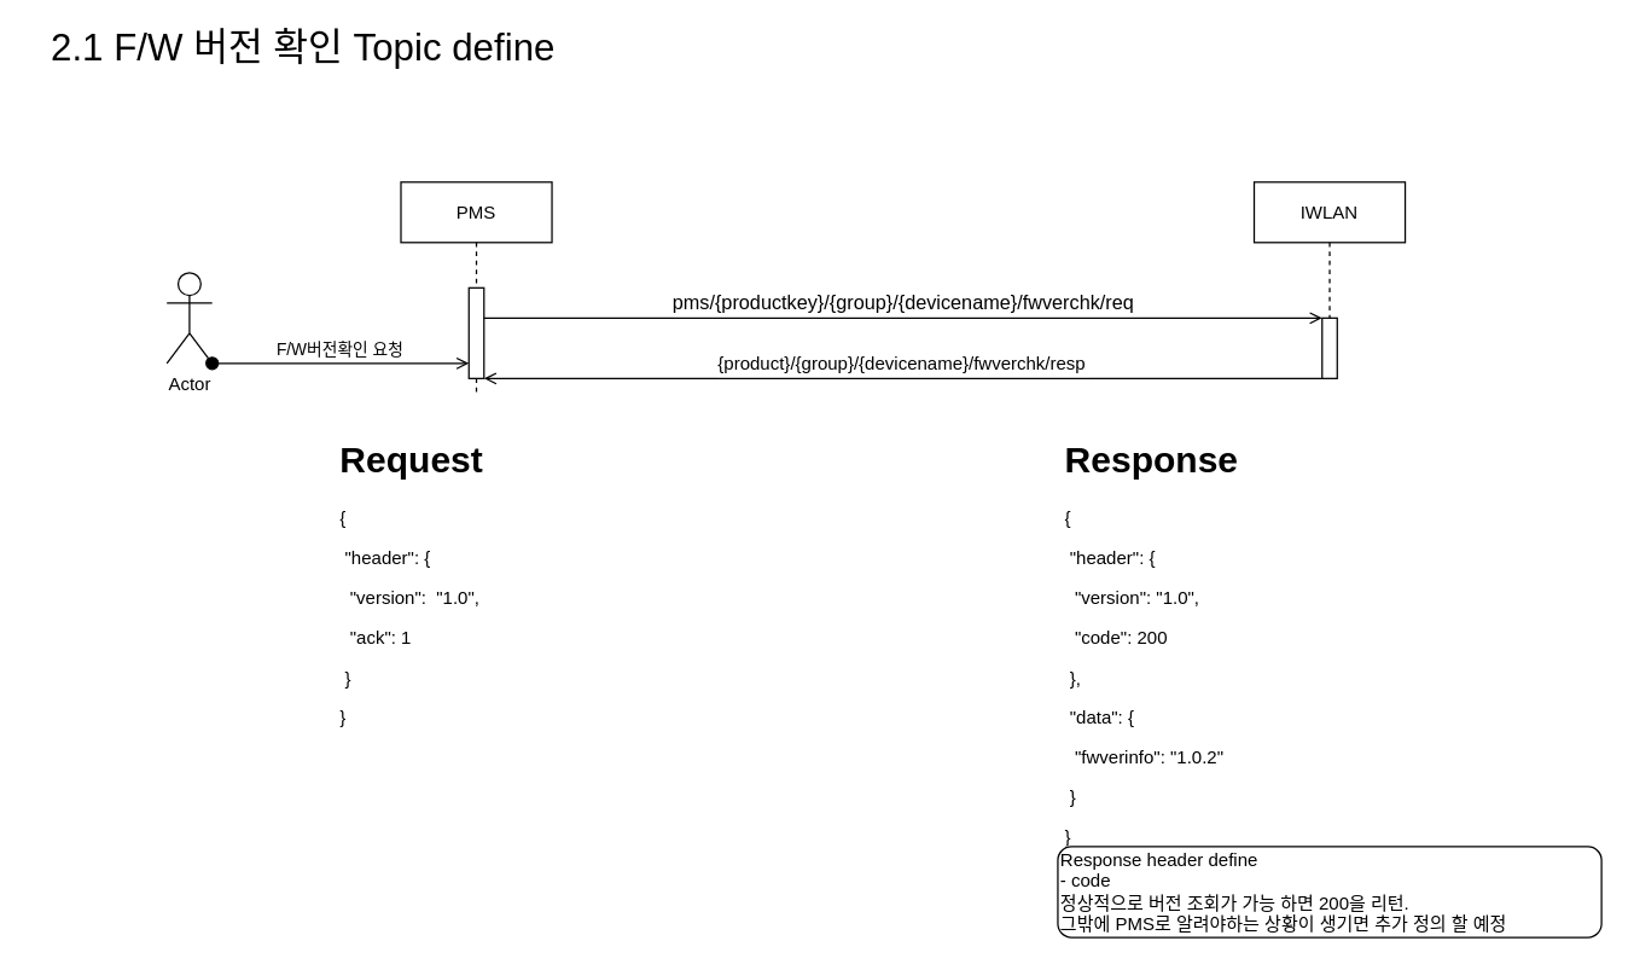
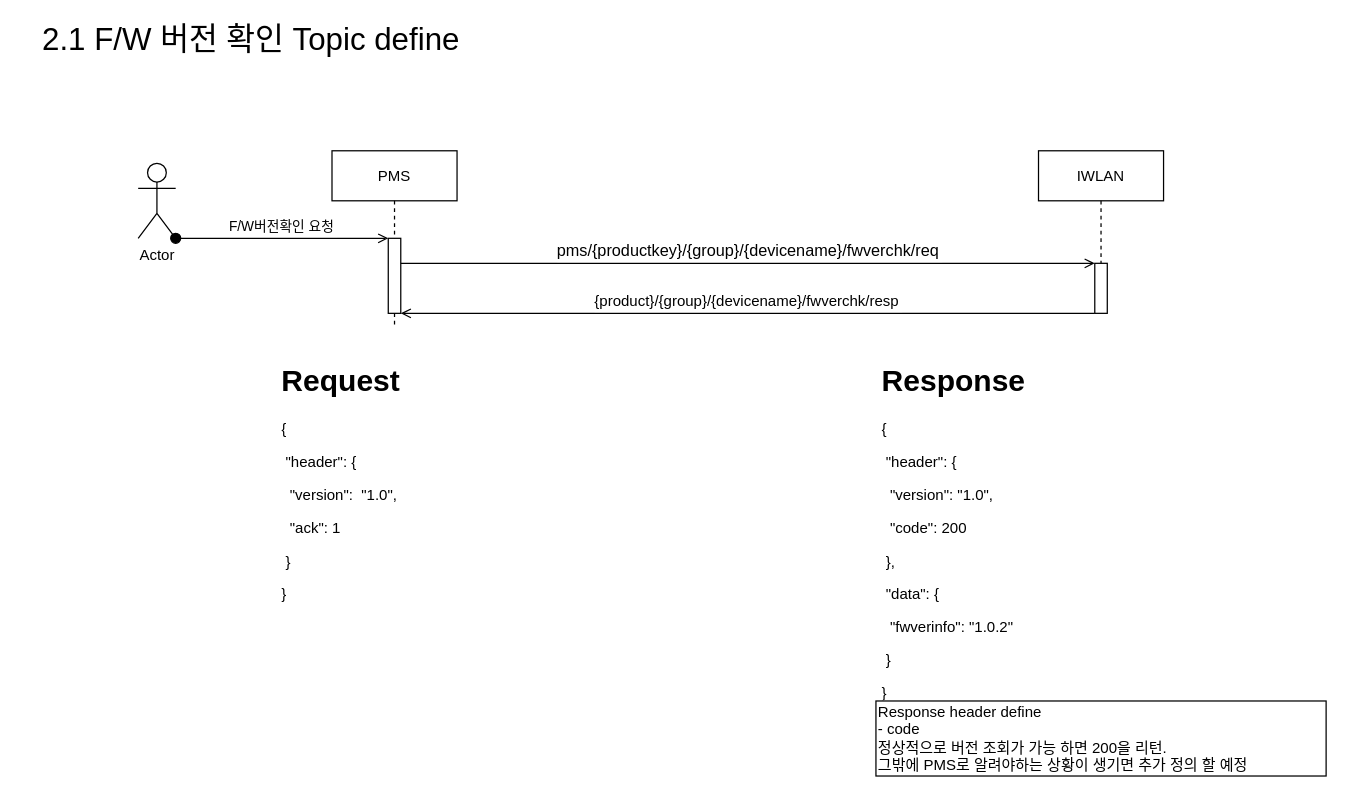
- <mxCell id="6" value="Actor" style="shape=umlActor;verticalLabelPosition=bottom;verticalAlign=top;html=1;outlineConnect=0;" parent="1" vertex="1"><mxGeometry x="110" y="180" width="30" height="60" as="geometry" /></mxCell>
+ <mxCell id="6" value="Actor" style="shape=umlActor;verticalLabelPosition=bottom;verticalAlign=top;html=1;outlineConnect=0;" parent="1" vertex="1"><mxGeometry x="110" y="130" width="30" height="60" as="geometry" /></mxCell>
- <mxCell id="13" value="Response header define&lt;br&gt;- code&lt;br&gt;정상적으로 버전 조회가 가능 하면 200을 리턴.&lt;br&gt;그밖에 PMS로 알려야하는 상황이 생기면 추가 정의 할 예정" style="whiteSpace=wrap;html=1;align=left;rounded=1;" vertex="1" parent="1"><mxGeometry x="700" y="560" width="360" height="60" as="geometry" /></mxCell>
+ <mxCell id="13" value="Response header define&lt;br&gt;- code&lt;br&gt;정상적으로 버전 조회가 가능 하면 200을 리턴.&lt;br&gt;그밖에 PMS로 알려야하는 상황이 생기면 추가 정의 할 예정" style="rounded=0;whiteSpace=wrap;html=1;align=left;" vertex="1" parent="1"><mxGeometry x="700" y="560" width="360" height="60" as="geometry" /></mxCell>
